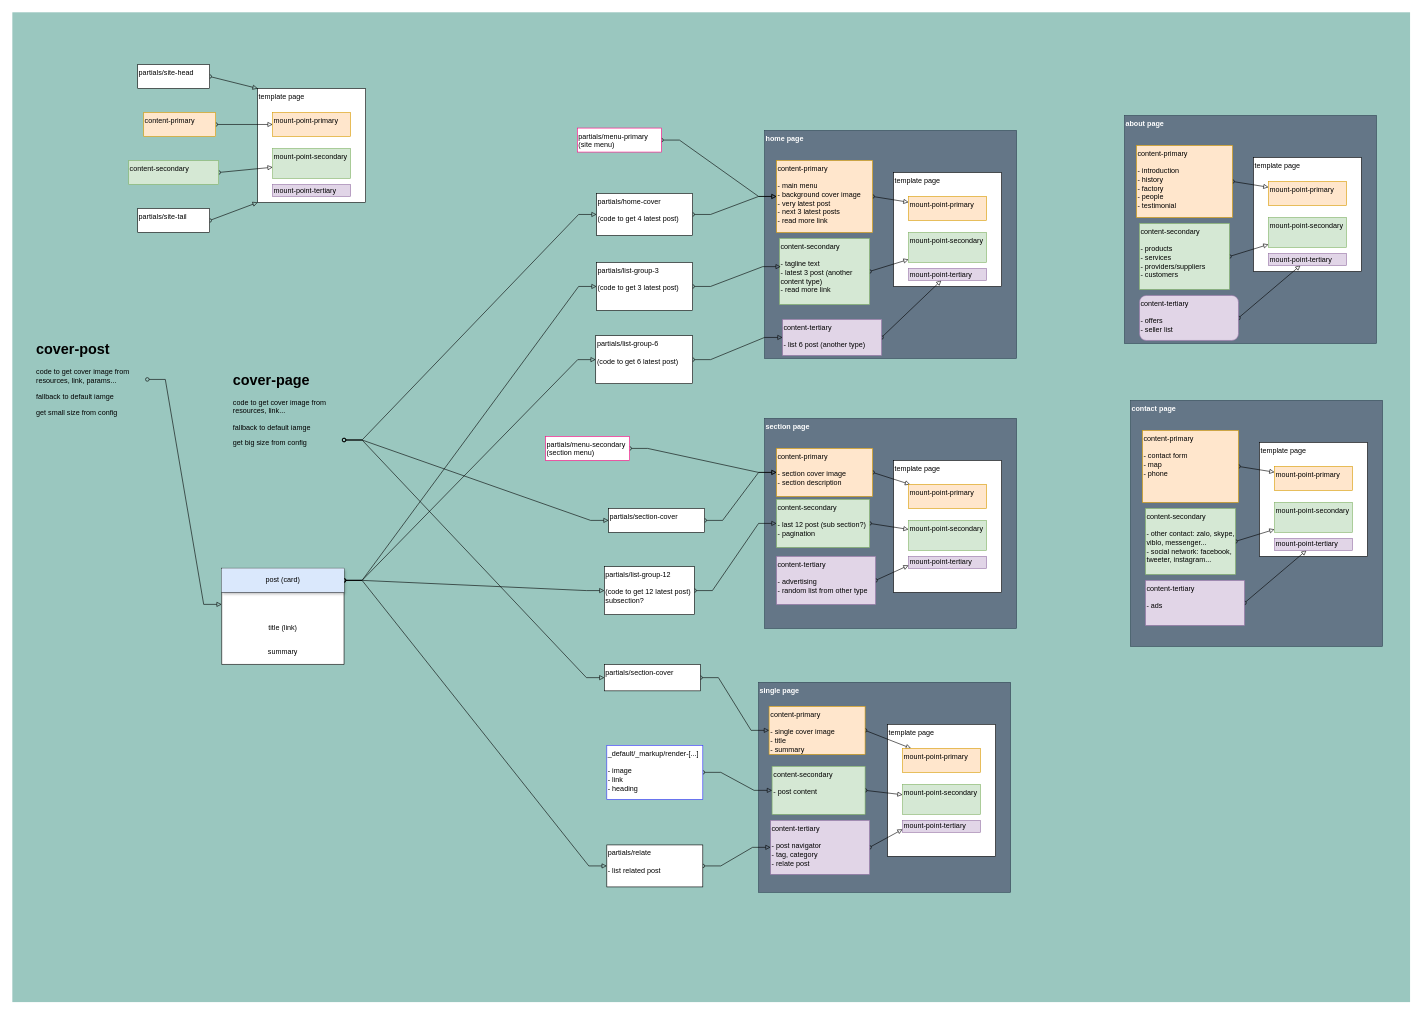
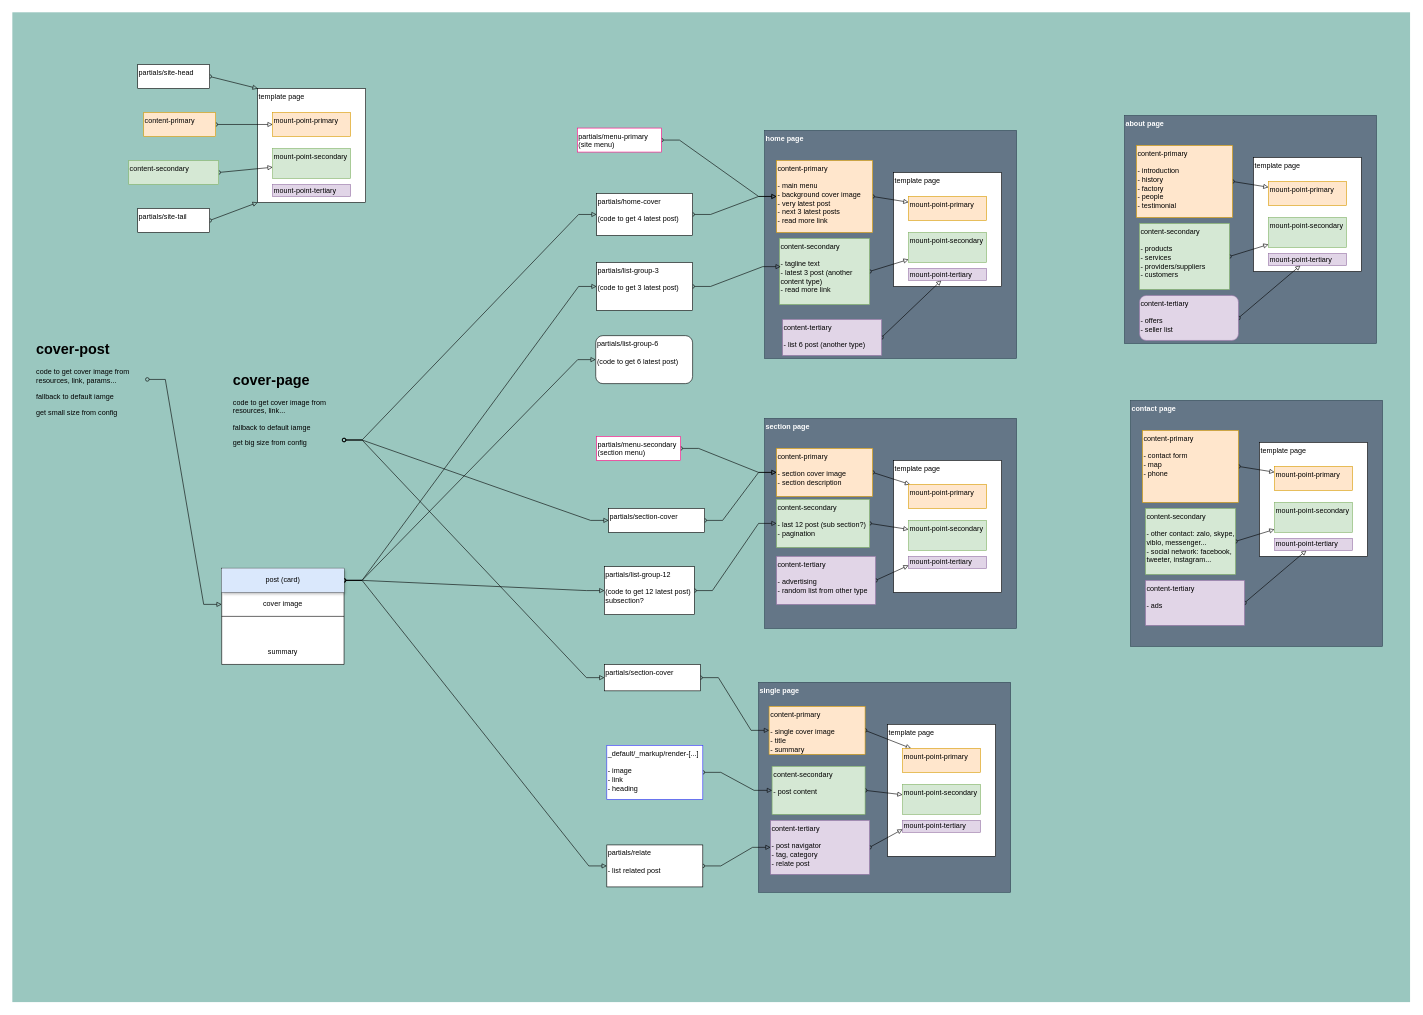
- <mxCell id="44" style="edgeStyle=entityRelationEdgeStyle;rounded=0;orthogonalLoop=1;jettySize=auto;html=1;exitX=1;exitY=0.5;exitDx=0;exitDy=0;startArrow=oval;startFill=0;endArrow=block;endFill=0;fontSize=12;" parent="1" source="45" target="42" edge="1"><mxGeometry relative="1" as="geometry" /></mxCell>
- <mxCell id="45" value="partials/list-group-6&lt;br&gt;&lt;br&gt;(code to get 6 latest post)" style="rounded=0;whiteSpace=wrap;html=1;align=left;verticalAlign=top;" parent="1" vertex="1"><mxGeometry x="992.5" y="559" width="161.5" height="80" as="geometry" /></mxCell>
+ <mxCell id="45" value="partials/list-group-6&lt;br&gt;&lt;br&gt;(code to get 6 latest post)" style="whiteSpace=wrap;html=1;align=left;verticalAlign=top;rounded=1;" parent="1" vertex="1"><mxGeometry x="992.5" y="559" width="161.5" height="80" as="geometry" /></mxCell>
- <mxCell id="60" value="partials/menu-secondary&lt;br&gt;(section menu)" style="rounded=0;whiteSpace=wrap;html=1;align=left;verticalAlign=top;strokeColor=#FF0080;" parent="1" vertex="1"><mxGeometry x="909" y="727" width="140" height="40" as="geometry" /></mxCell>
+ <mxCell id="60" value="partials/menu-secondary&lt;br&gt;(section menu)" style="rounded=0;whiteSpace=wrap;html=1;align=left;verticalAlign=top;strokeColor=#FF0080;" parent="1" vertex="1"><mxGeometry x="994" y="727" width="140" height="40" as="geometry" /></mxCell>
+ <mxCell id="104" value="cover image" style="shape=partialRectangle;html=1;whiteSpace=wrap;connectable=0;overflow=hidden;fillColor=none;top=0;left=0;bottom=0;right=0;" parent="103" vertex="1"><mxGeometry width="204" height="40" as="geometry" /></mxCell>
- <mxCell id="106" value="title (link)" style="shape=partialRectangle;html=1;whiteSpace=wrap;connectable=0;overflow=hidden;fillColor=none;top=0;left=0;bottom=0;right=0;" parent="105" vertex="1"><mxGeometry width="204" height="40" as="geometry" /></mxCell>
